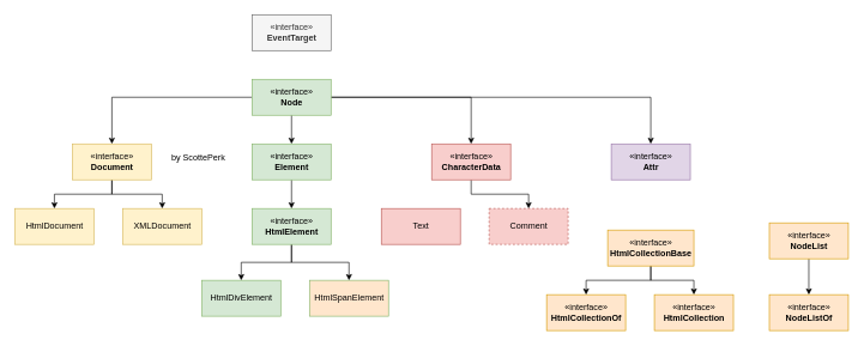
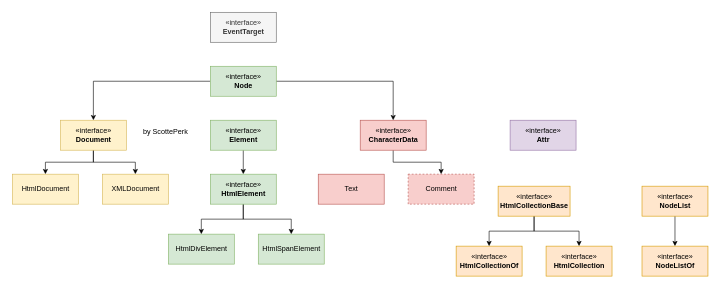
- <mxCell id="5" style="edgeStyle=orthogonalEdgeStyle;rounded=0;orthogonalLoop=1;jettySize=auto;html=1;" edge="1" parent="1" source="6" target="15"><mxGeometry relative="1" as="geometry" /></mxCell>
- <mxCell id="2" value="" style="edgeStyle=orthogonalEdgeStyle;rounded=0;orthogonalLoop=1;jettySize=auto;html=1;" edge="1" parent="1" source="6" target="12"><mxGeometry relative="1" as="geometry" /></mxCell>
- <mxCell id="31" value="«interface»&lt;br&gt;&lt;b&gt;HtmlCollectionBase&lt;/b&gt;" style="html=1;fillColor=#ffe6cc;strokeColor=#d79b00;" vertex="1" parent="1"><mxGeometry x="845" y="320" width="120" height="50" as="geometry" /></mxCell>
+ <mxCell id="31" value="«interface»&lt;br&gt;&lt;b&gt;HtmlCollectionBase&lt;/b&gt;" style="html=1;fillColor=#ffe6cc;strokeColor=#d79b00;" vertex="1" parent="1"><mxGeometry x="830" y="310" width="120" height="50" as="geometry" /></mxCell>
- <mxCell id="19" value="HtmlSpanElement" style="html=1;fillColor=#ffe6cc;strokeColor=#82b366;" vertex="1" parent="1"><mxGeometry x="430" y="390" width="110" height="50" as="geometry" /></mxCell>
+ <mxCell id="19" value="HtmlSpanElement" style="html=1;fillColor=#d5e8d4;strokeColor=#82b366;" vertex="1" parent="1"><mxGeometry x="430" y="390" width="110" height="50" as="geometry" /></mxCell>
